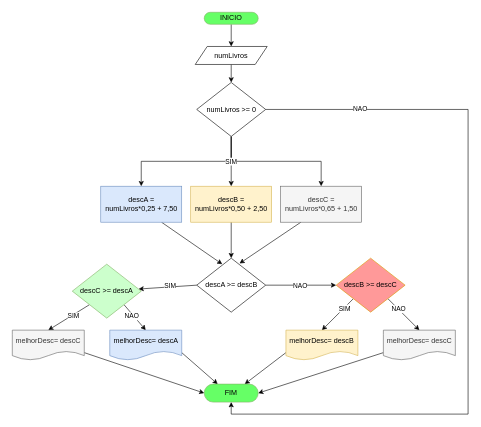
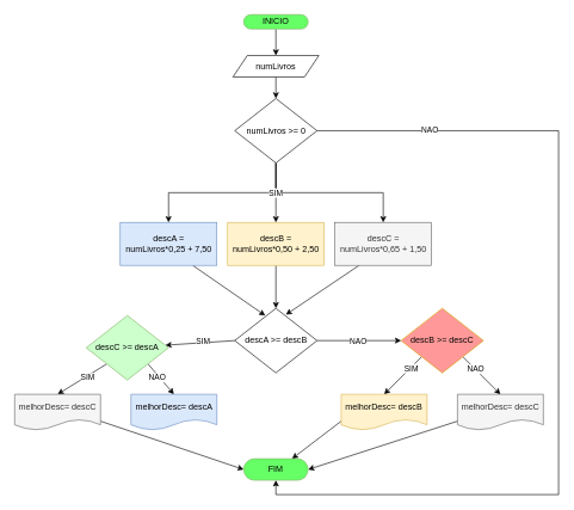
- <mxCell id="24" style="edgeStyle=none;rounded=0;orthogonalLoop=1;jettySize=auto;html=1;exitX=1;exitY=0.75;exitDx=0;exitDy=0;entryX=0.25;entryY=0;entryDx=0;entryDy=0;" edge="1" parent="1" source="25" target="35"><mxGeometry relative="1" as="geometry" /></mxCell>
